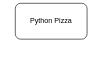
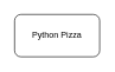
- <mxCell id="2" value="&lt;div&gt;Python Pizza&lt;/div&gt;" style="rounded=1;whiteSpace=wrap;html=1;" vertex="1" parent="1"><mxGeometry x="25" y="5" width="120" height="60" as="geometry" /></mxCell>
+ <mxCell id="2" value="&lt;div&gt;Python Pizza&lt;/div&gt;" style="rounded=1;whiteSpace=wrap;html=1;" vertex="1" parent="1"><mxGeometry x="20" y="20" width="120" height="60" as="geometry" /></mxCell>
